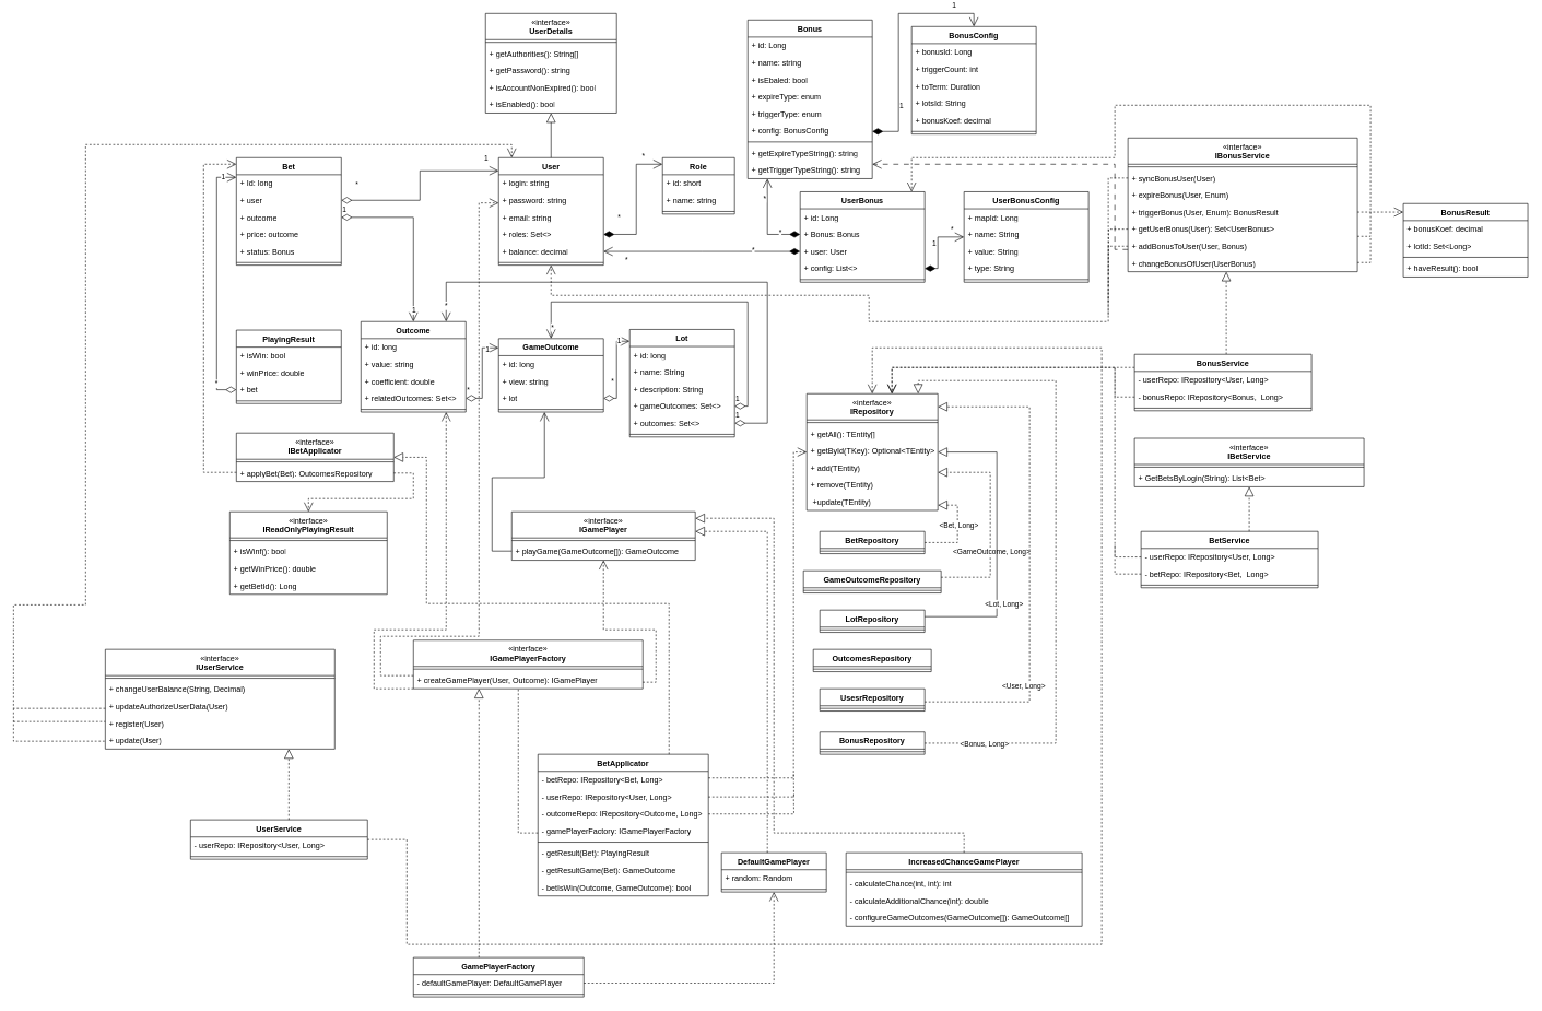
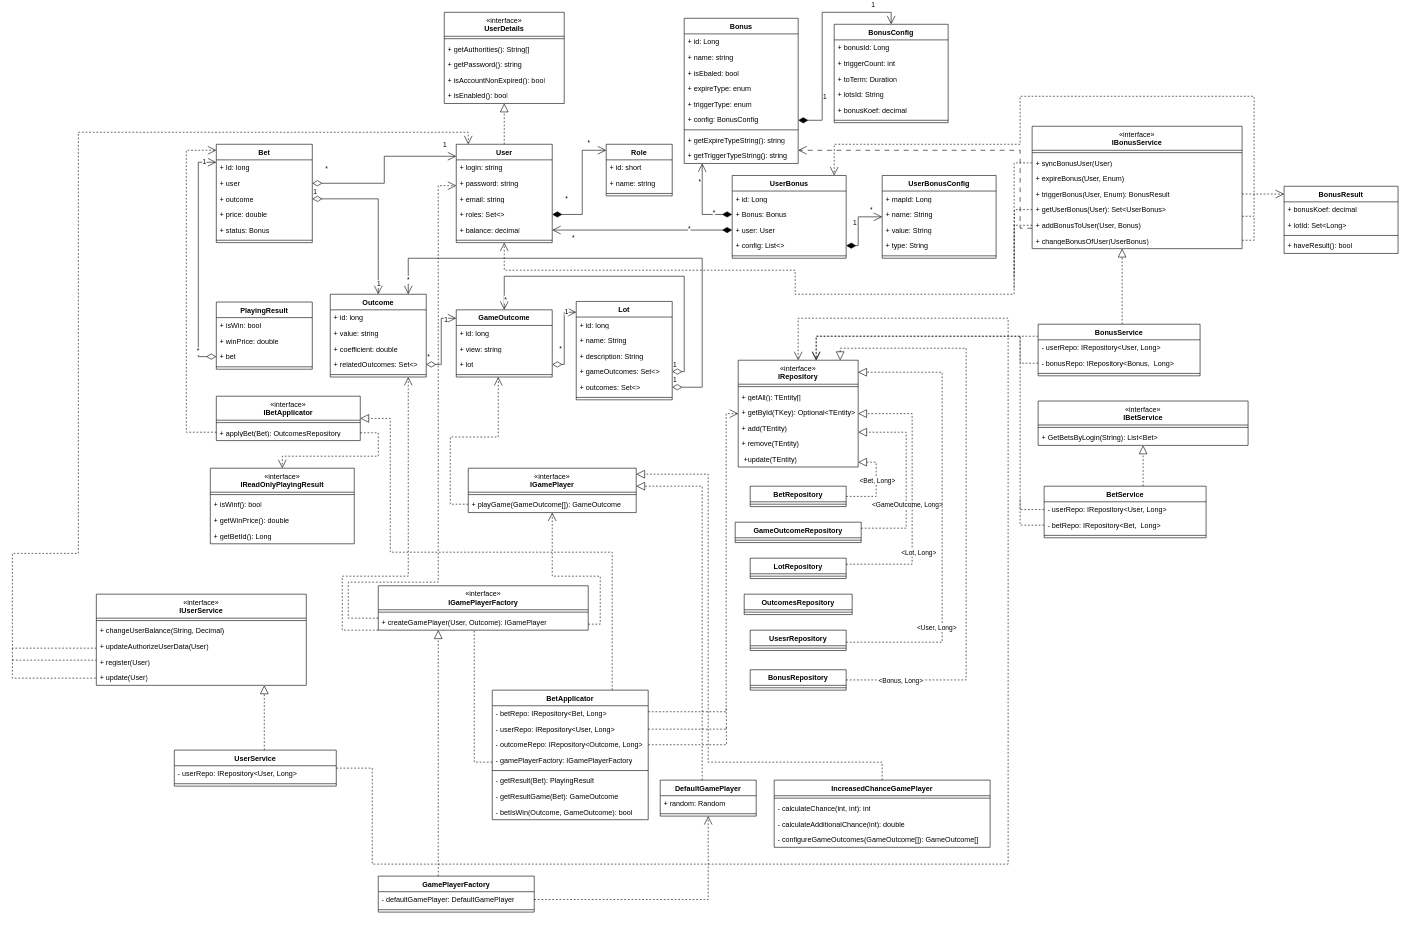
- <mxCell id="44" value="" style="endArrow=block;dashed=0;endFill=0;endSize=12;html=1;rounded=0;" parent="1" source="9" target="16" edge="1"><mxGeometry width="160" relative="1" as="geometry"><mxPoint x="590" y="400" as="sourcePoint" /><mxPoint x="750" y="400" as="targetPoint" /></mxGeometry></mxCell>
+ <mxCell id="44" value="" style="endArrow=block;dashed=1;endFill=0;endSize=12;html=1;rounded=0;" parent="1" source="9" target="16" edge="1"><mxGeometry width="160" relative="1" as="geometry"><mxPoint x="590" y="400" as="sourcePoint" /><mxPoint x="750" y="400" as="targetPoint" /></mxGeometry></mxCell>
- <mxCell id="6" value="+ price: outcome" style="text;strokeColor=none;fillColor=none;align=left;verticalAlign=top;spacingLeft=4;spacingRight=4;overflow=hidden;rotatable=0;points=[[0,0.5],[1,0.5]];portConstraint=eastwest;whiteSpace=wrap;html=1;" parent="2" vertex="1"><mxGeometry y="104" width="160" height="26" as="geometry" /></mxCell>
+ <mxCell id="6" value="+ price: double" style="text;strokeColor=none;fillColor=none;align=left;verticalAlign=top;spacingLeft=4;spacingRight=4;overflow=hidden;rotatable=0;points=[[0,0.5],[1,0.5]];portConstraint=eastwest;whiteSpace=wrap;html=1;" parent="2" vertex="1"><mxGeometry y="104" width="160" height="26" as="geometry" /></mxCell>
- <mxCell id="104" value="" style="endArrow=open;dashed=0;endFill=0;endSize=12;html=1;rounded=0;edgeStyle=orthogonalEdgeStyle;" parent="1" source="103" target="26" edge="1"><mxGeometry width="160" relative="1" as="geometry"><mxPoint x="610" y="731" as="sourcePoint" /><mxPoint x="480" y="790" as="targetPoint" /><Array as="points"><mxPoint x="750" y="840" /><mxPoint x="750" y="728" /><mxPoint x="830" y="728" /></Array></mxGeometry></mxCell>
+ <mxCell id="104" value="" style="endArrow=open;dashed=1;endFill=0;endSize=12;html=1;rounded=0;edgeStyle=orthogonalEdgeStyle;" parent="1" source="103" target="26" edge="1"><mxGeometry width="160" relative="1" as="geometry"><mxPoint x="610" y="731" as="sourcePoint" /><mxPoint x="480" y="790" as="targetPoint" /><Array as="points"><mxPoint x="750" y="840" /><mxPoint x="750" y="728" /><mxPoint x="830" y="728" /></Array></mxGeometry></mxCell>
- <mxCell id="87" value="" style="endArrow=block;dashed=0;endFill=0;endSize=12;html=1;rounded=0;edgeStyle=orthogonalEdgeStyle;" parent="1" source="77" target="66" edge="1"><mxGeometry width="160" relative="1" as="geometry"><mxPoint x="1445" y="890" as="sourcePoint" /><mxPoint x="1440" y="730" as="targetPoint" /><Array as="points"><mxPoint x="1520" y="940" /><mxPoint x="1520" y="689" /></Array></mxGeometry></mxCell>
+ <mxCell id="87" value="" style="endArrow=block;dashed=1;endFill=0;endSize=12;html=1;rounded=0;edgeStyle=orthogonalEdgeStyle;" parent="1" source="77" target="66" edge="1"><mxGeometry width="160" relative="1" as="geometry"><mxPoint x="1445" y="890" as="sourcePoint" /><mxPoint x="1440" y="730" as="targetPoint" /><Array as="points"><mxPoint x="1520" y="940" /><mxPoint x="1520" y="689" /></Array></mxGeometry></mxCell>
